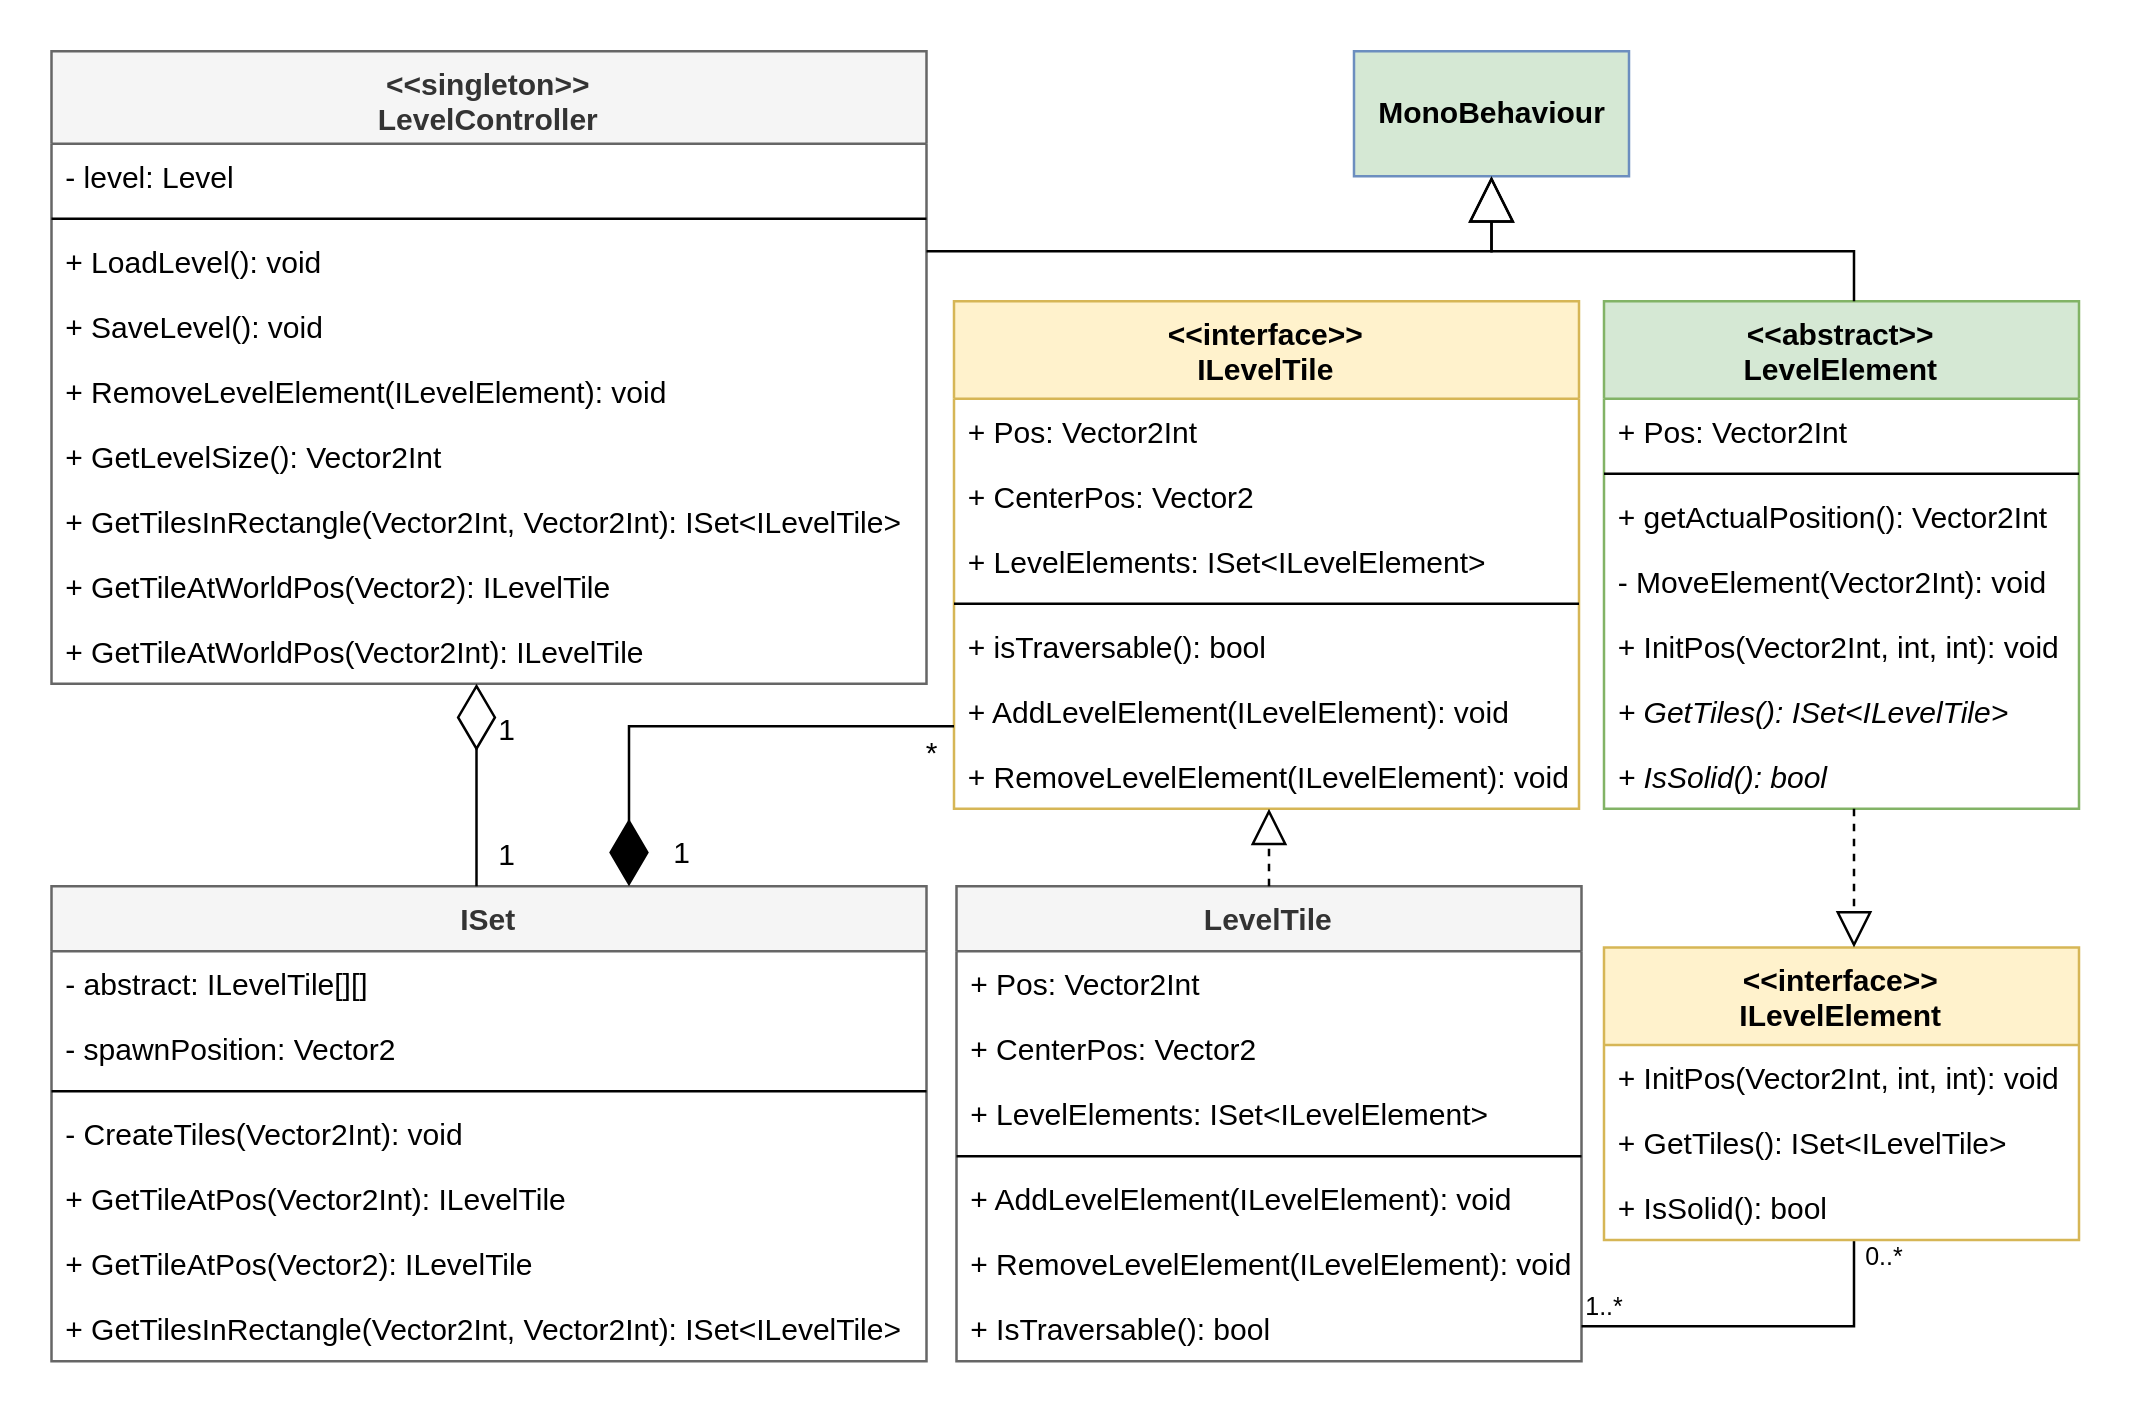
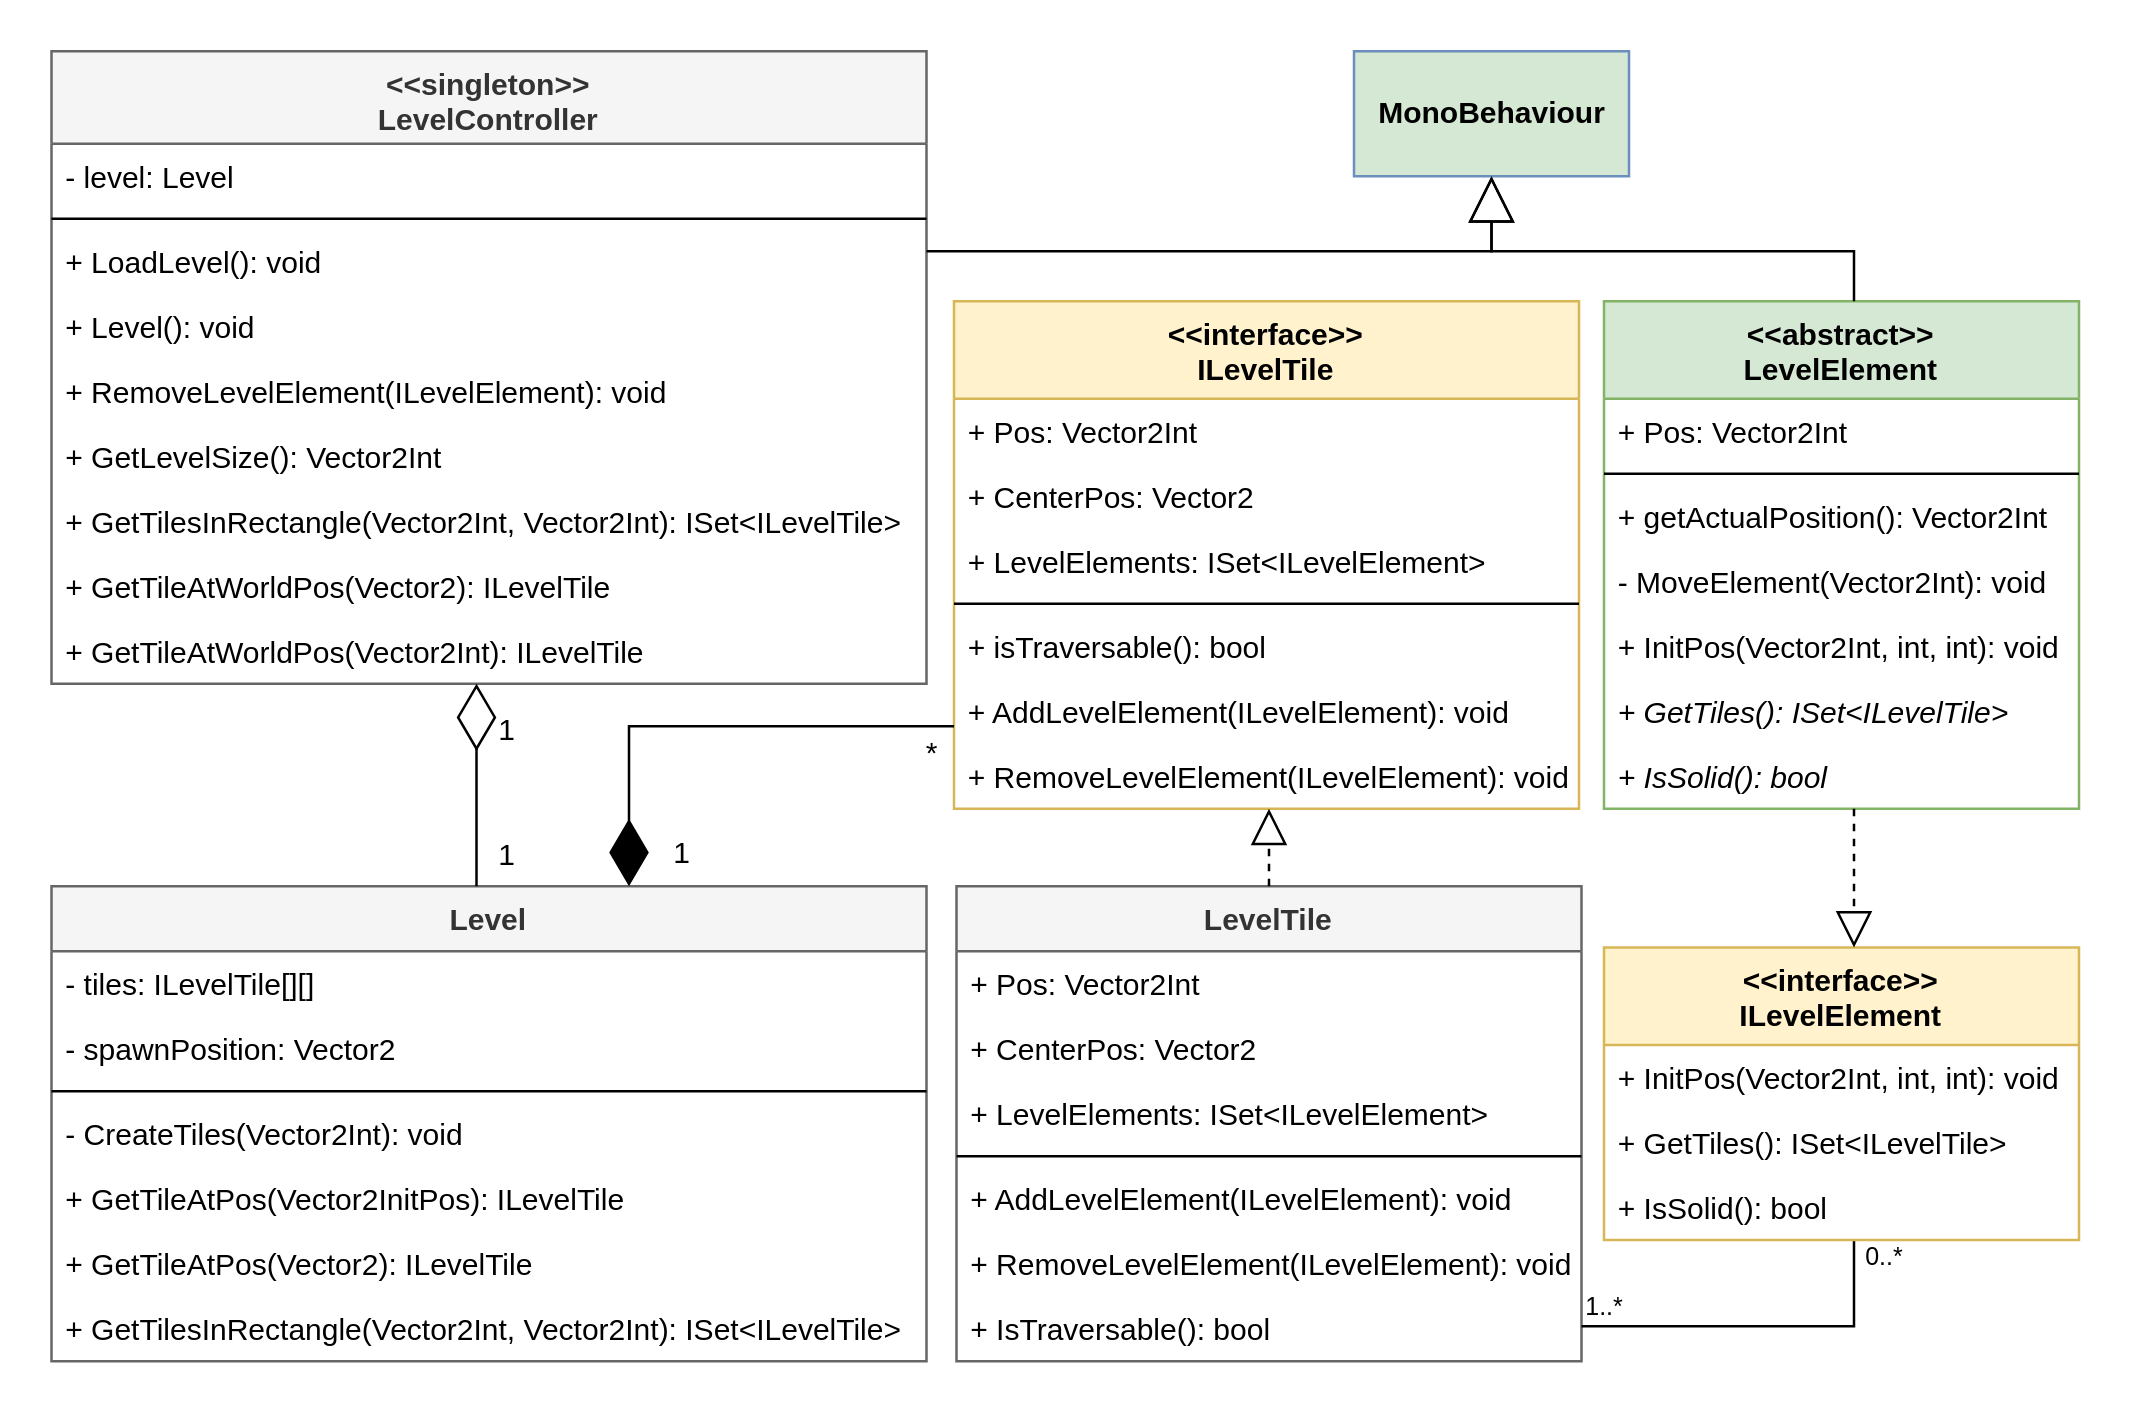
- <mxCell id="52" value="+ SaveLevel(): void" style="text;strokeColor=none;fillColor=none;align=left;verticalAlign=top;spacingLeft=4;spacingRight=4;overflow=hidden;rotatable=0;points=[[0,0.5],[1,0.5]];portConstraint=eastwest;" parent="48" vertex="1"><mxGeometry y="97" width="350" height="26" as="geometry" /></mxCell>
+ <mxCell id="52" value="+ Level(): void" style="text;strokeColor=none;fillColor=none;align=left;verticalAlign=top;spacingLeft=4;spacingRight=4;overflow=hidden;rotatable=0;points=[[0,0.5],[1,0.5]];portConstraint=eastwest;" parent="48" vertex="1"><mxGeometry y="97" width="350" height="26" as="geometry" /></mxCell>
- <mxCell id="2" value="ISet" style="swimlane;fontStyle=1;align=center;verticalAlign=top;childLayout=stackLayout;horizontal=1;startSize=26;horizontalStack=0;resizeParent=1;resizeParentMax=0;resizeLast=0;collapsible=1;marginBottom=0;fillColor=#f5f5f5;strokeColor=#666666;fontColor=#333333;" parent="1" vertex="1"><mxGeometry x="20" y="354" width="350" height="190" as="geometry" /></mxCell>
+ <mxCell id="2" value="Level" style="swimlane;fontStyle=1;align=center;verticalAlign=top;childLayout=stackLayout;horizontal=1;startSize=26;horizontalStack=0;resizeParent=1;resizeParentMax=0;resizeLast=0;collapsible=1;marginBottom=0;fillColor=#f5f5f5;strokeColor=#666666;fontColor=#333333;" parent="1" vertex="1"><mxGeometry x="20" y="354" width="350" height="190" as="geometry" /></mxCell>
- <mxCell id="3" value="- abstract: ILevelTile[][]" style="text;strokeColor=none;fillColor=none;align=left;verticalAlign=top;spacingLeft=4;spacingRight=4;overflow=hidden;rotatable=0;points=[[0,0.5],[1,0.5]];portConstraint=eastwest;" parent="2" vertex="1"><mxGeometry y="26" width="350" height="26" as="geometry" /></mxCell>
+ <mxCell id="3" value="- tiles: ILevelTile[][]" style="text;strokeColor=none;fillColor=none;align=left;verticalAlign=top;spacingLeft=4;spacingRight=4;overflow=hidden;rotatable=0;points=[[0,0.5],[1,0.5]];portConstraint=eastwest;" parent="2" vertex="1"><mxGeometry y="26" width="350" height="26" as="geometry" /></mxCell>
- <mxCell id="7" value="+ GetTileAtPos(Vector2Int): ILevelTile" style="text;strokeColor=none;fillColor=none;align=left;verticalAlign=top;spacingLeft=4;spacingRight=4;overflow=hidden;rotatable=0;points=[[0,0.5],[1,0.5]];portConstraint=eastwest;" parent="2" vertex="1"><mxGeometry y="112" width="350" height="26" as="geometry" /></mxCell>
+ <mxCell id="7" value="+ GetTileAtPos(Vector2InitPos): ILevelTile" style="text;strokeColor=none;fillColor=none;align=left;verticalAlign=top;spacingLeft=4;spacingRight=4;overflow=hidden;rotatable=0;points=[[0,0.5],[1,0.5]];portConstraint=eastwest;" parent="2" vertex="1"><mxGeometry y="112" width="350" height="26" as="geometry" /></mxCell>
